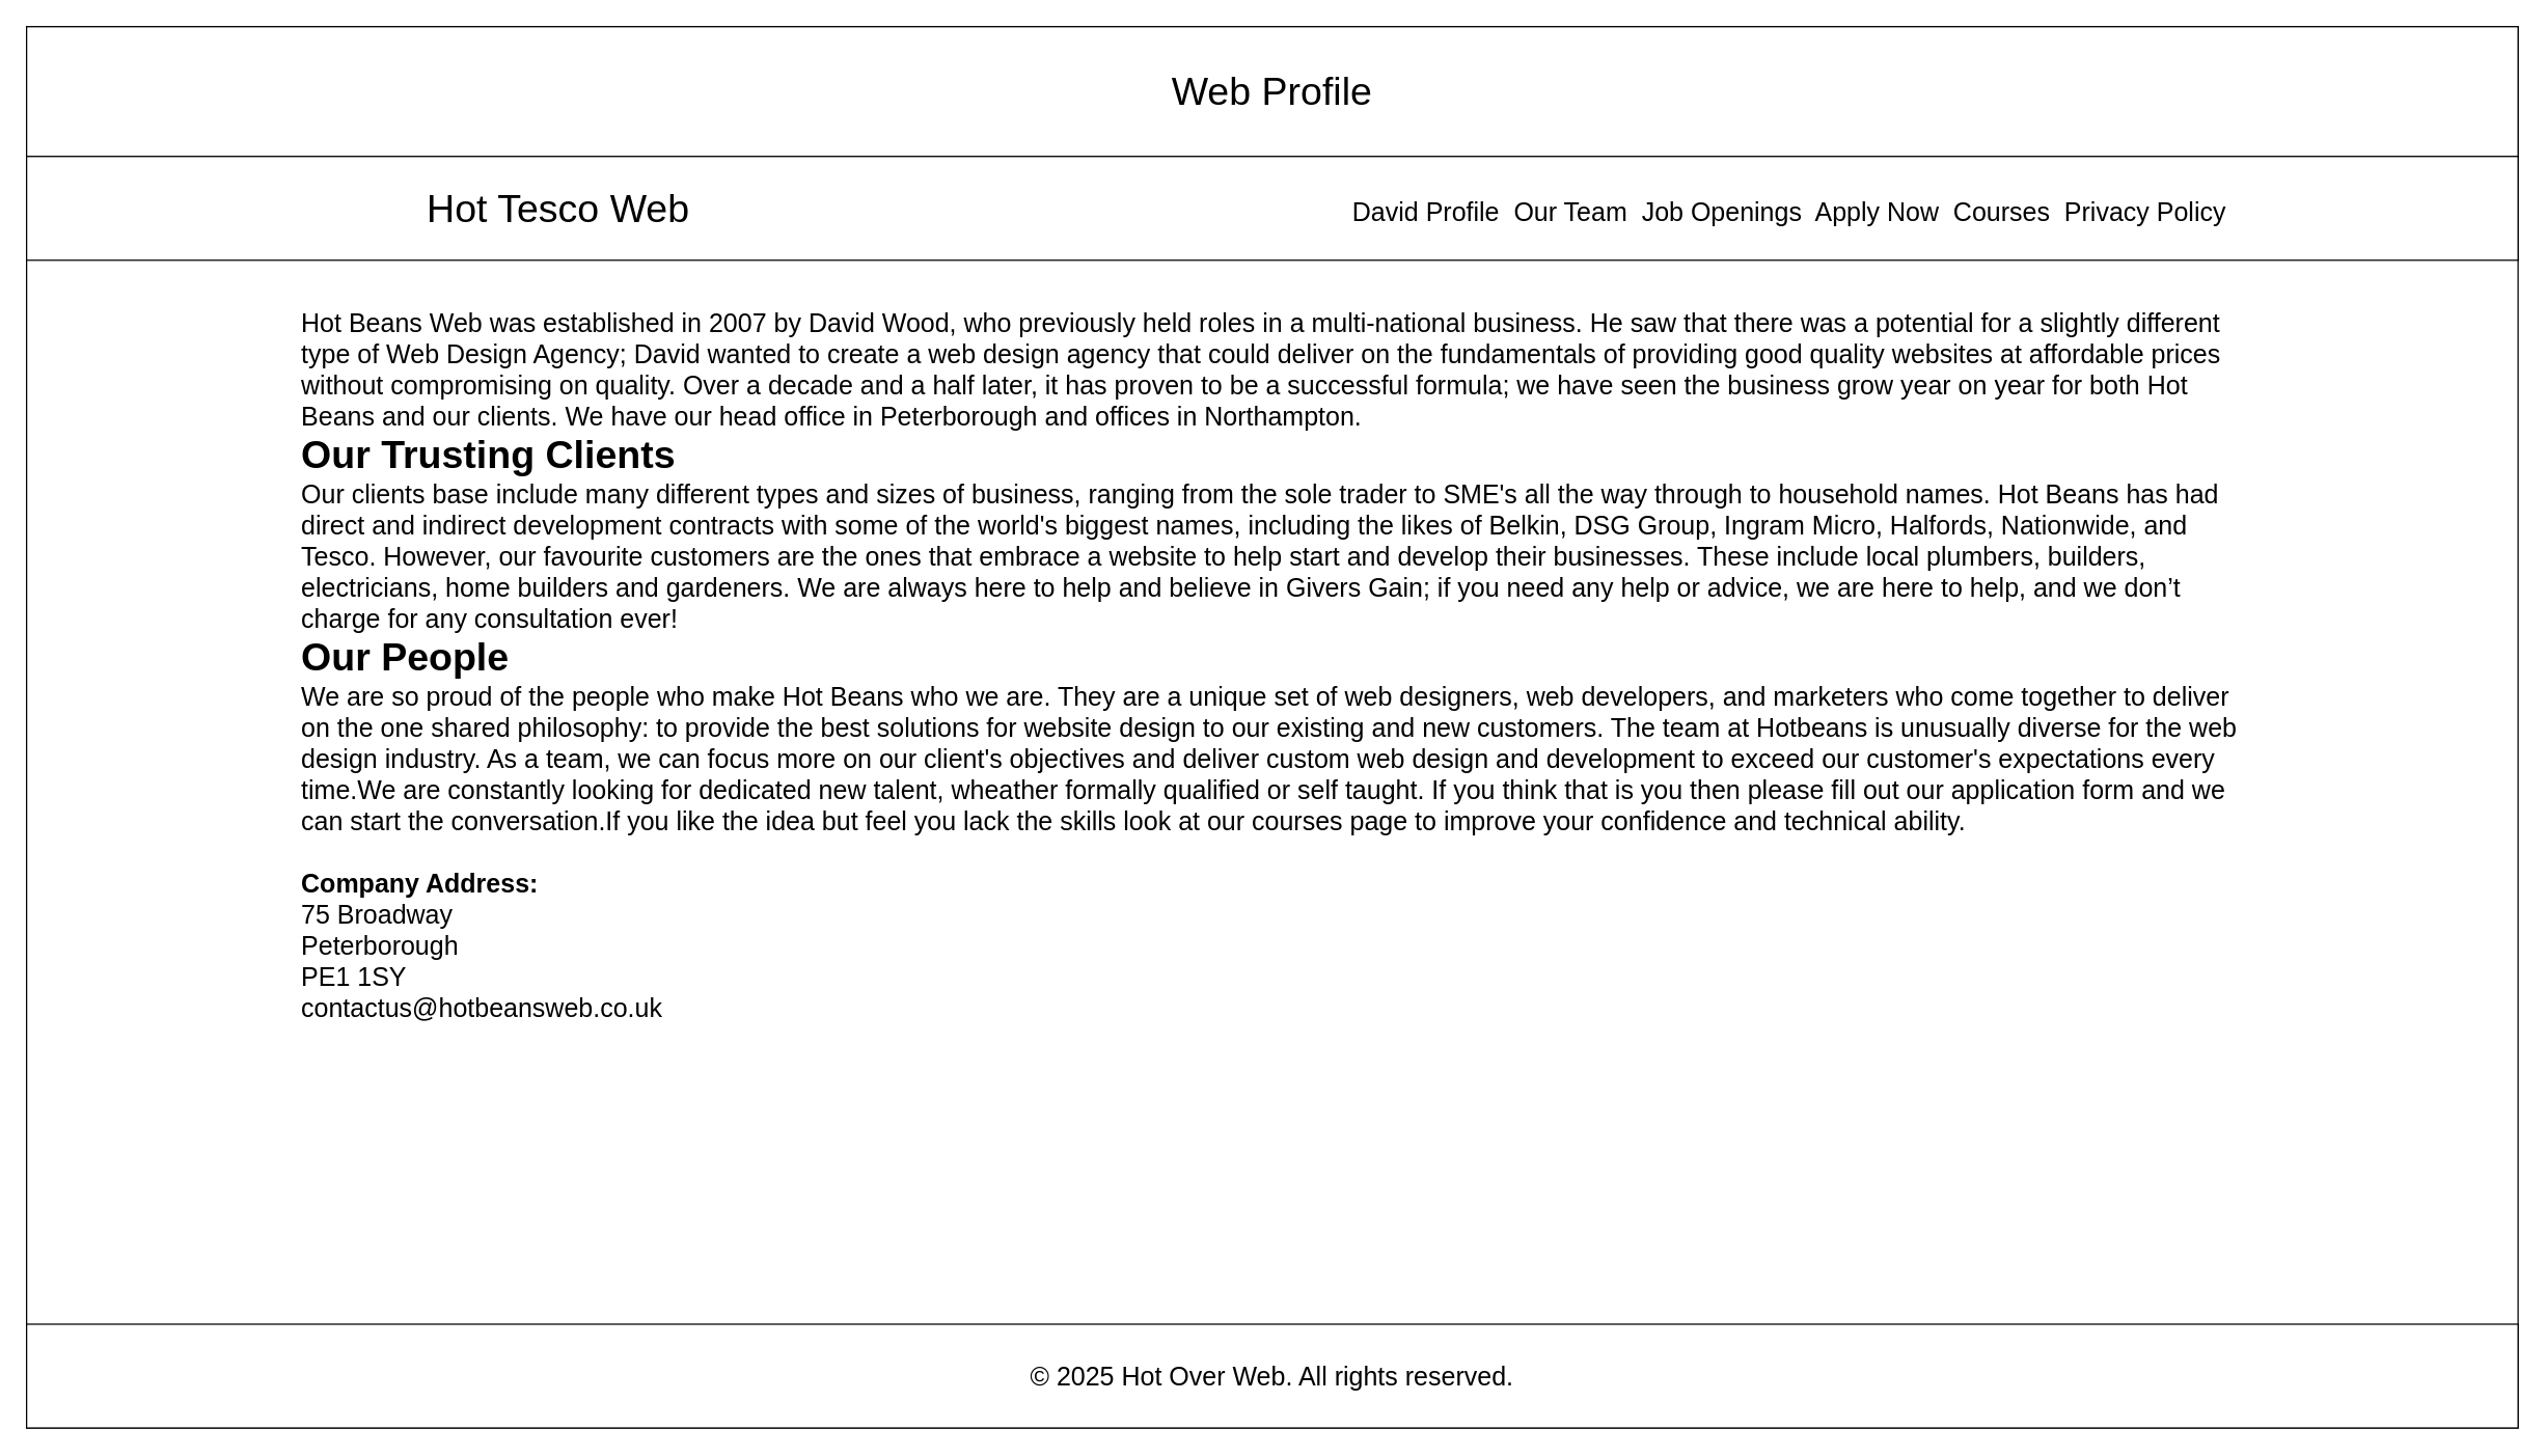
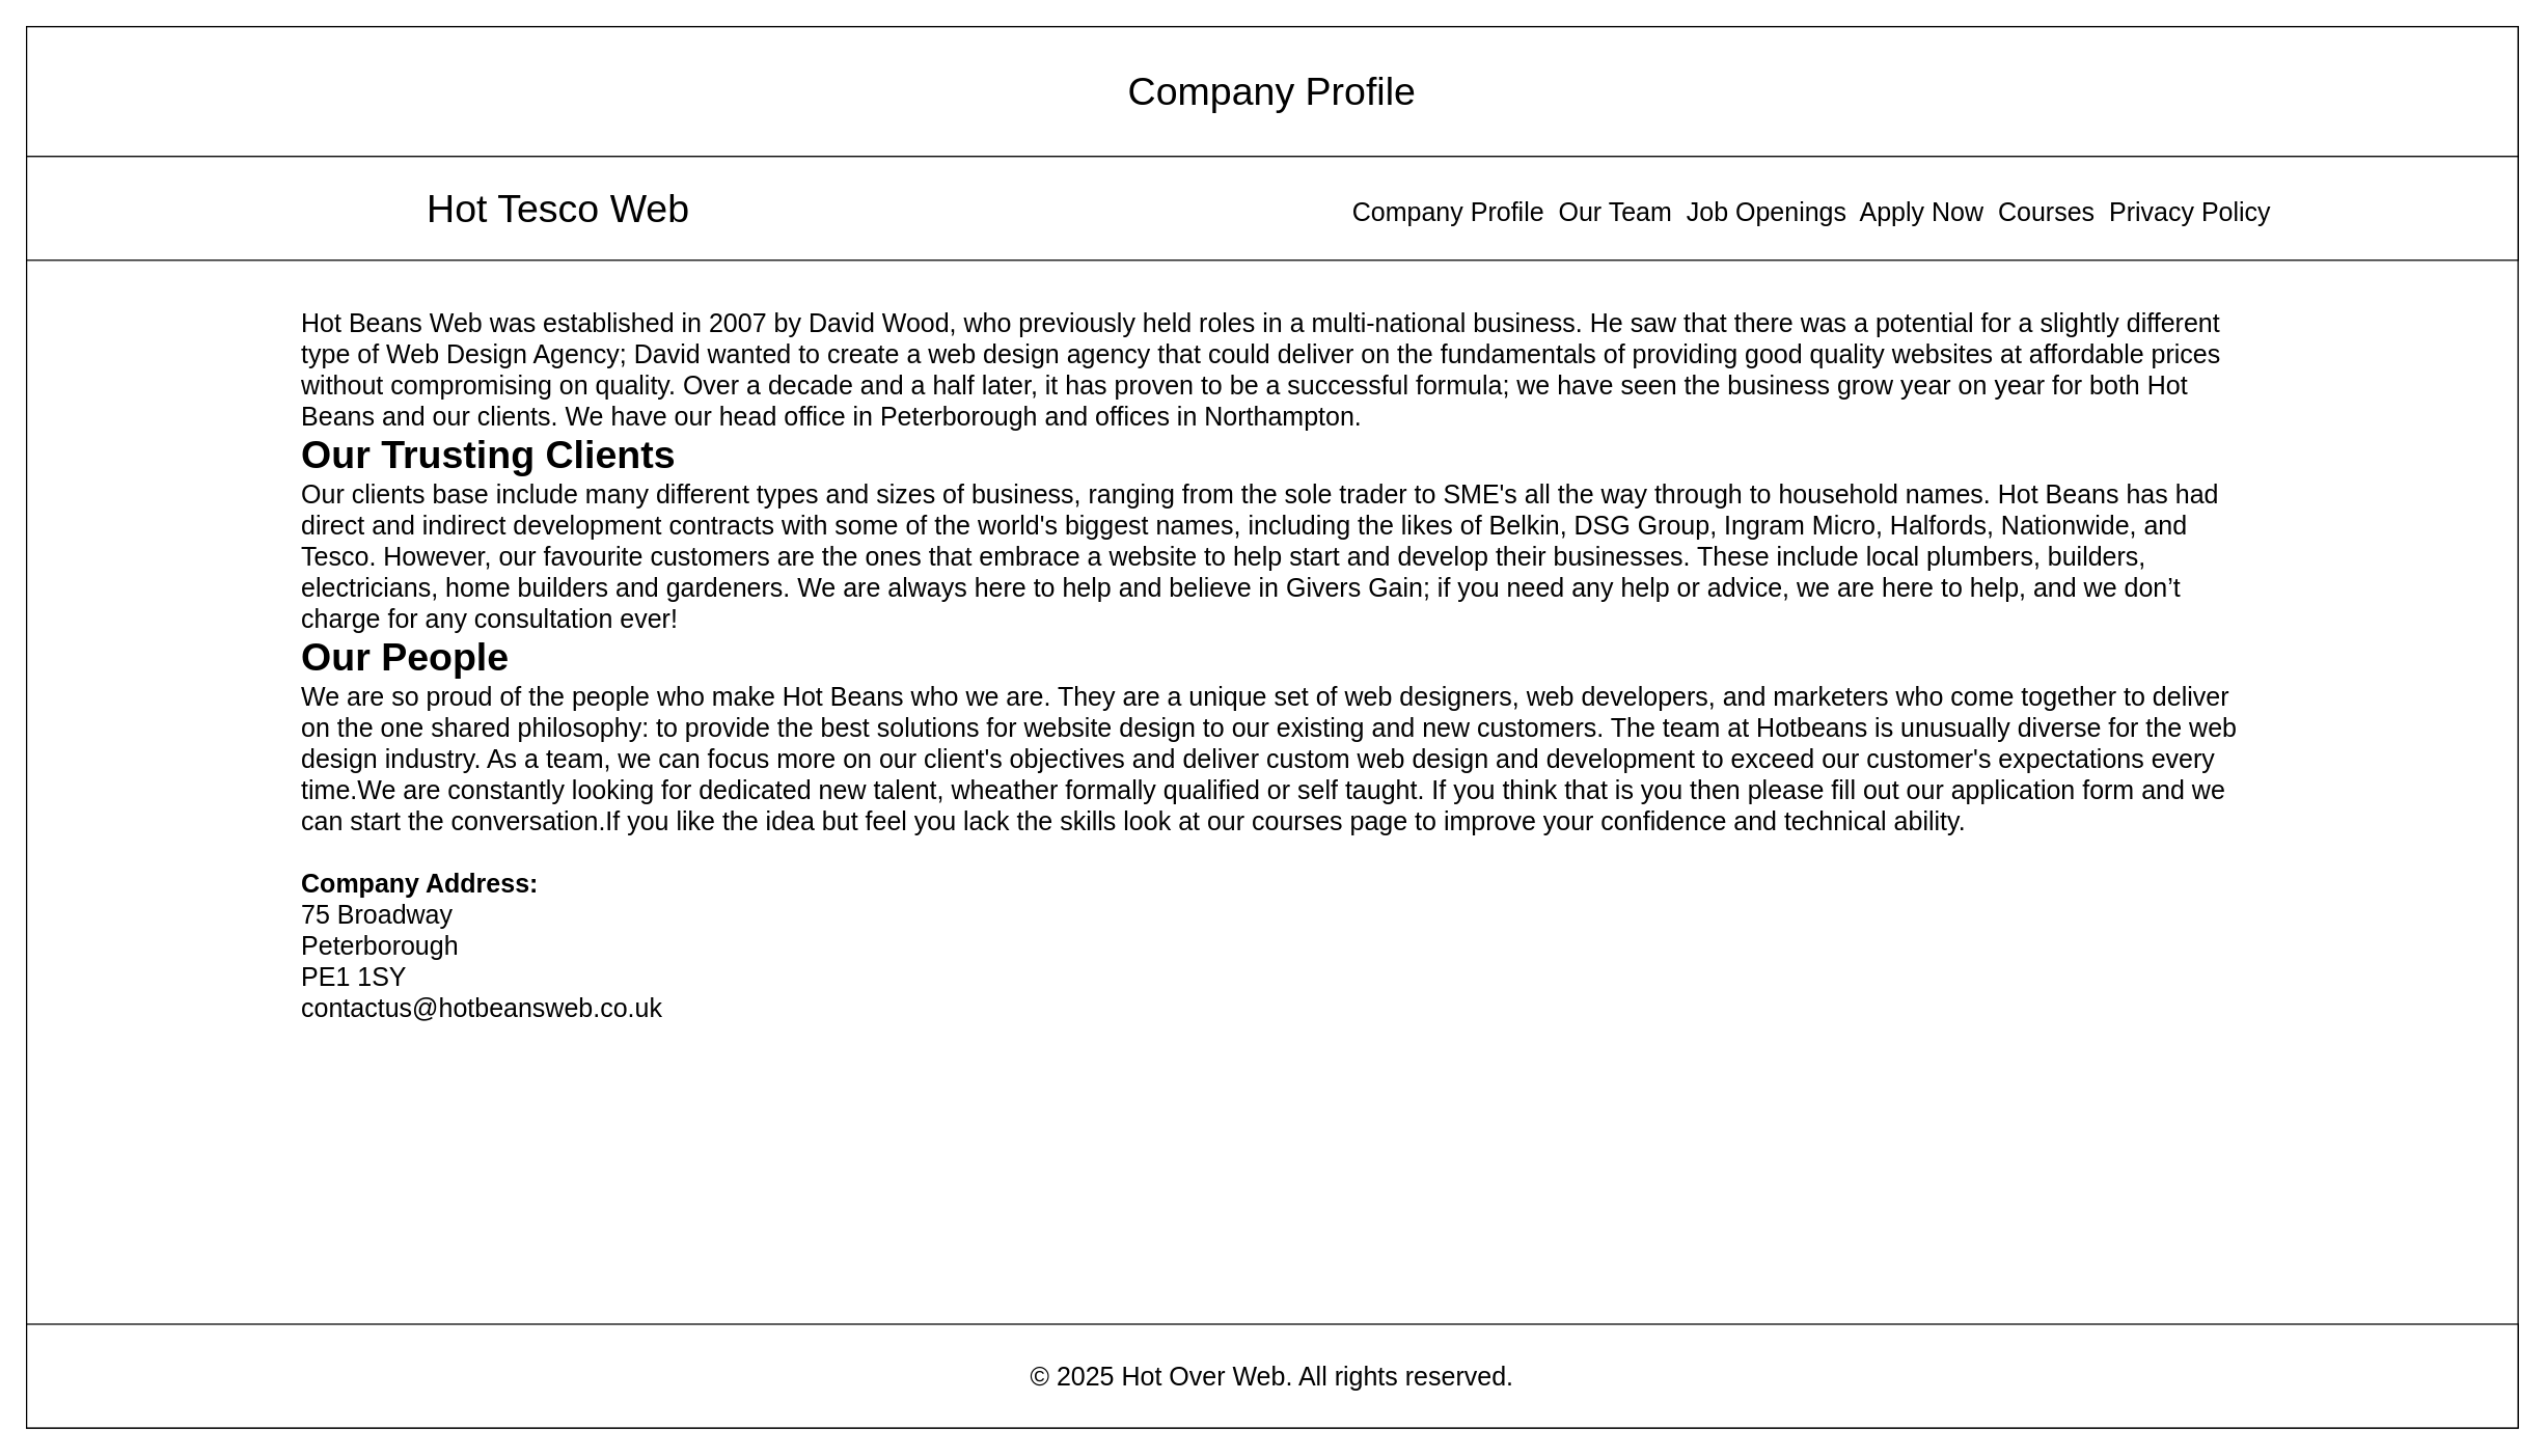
- <mxCell id="5" value="Web Profile" style="text;html=1;align=center;verticalAlign=middle;whiteSpace=wrap;rounded=0;fontSize=30;" parent="1" vertex="1"><mxGeometry x="860" y="40" width="240" height="60" as="geometry" /></mxCell>
+ <mxCell id="5" value="Company Profile" style="text;html=1;align=center;verticalAlign=middle;whiteSpace=wrap;rounded=0;fontSize=30;" parent="1" vertex="1"><mxGeometry x="860" y="40" width="240" height="60" as="geometry" /></mxCell>
- <mxCell id="7" value="&lt;font style=&quot;font-size: 20px;&quot;&gt;David Profile&amp;nbsp; Our Team&amp;nbsp; Job Openings&amp;nbsp; Apply Now&amp;nbsp; Courses&amp;nbsp; Privacy Policy&lt;/font&gt;" style="text;whiteSpace=wrap;html=1;fontSize=25;verticalAlign=middle;" parent="1" vertex="1"><mxGeometry x="1040" y="120" width="900" height="80" as="geometry" /></mxCell>
+ <mxCell id="7" value="&lt;font style=&quot;font-size: 20px;&quot;&gt;Company Profile&amp;nbsp; Our Team&amp;nbsp; Job Openings&amp;nbsp; Apply Now&amp;nbsp; Courses&amp;nbsp; Privacy Policy&lt;/font&gt;" style="text;whiteSpace=wrap;html=1;fontSize=25;verticalAlign=middle;" parent="1" vertex="1"><mxGeometry x="1040" y="120" width="900" height="80" as="geometry" /></mxCell>
